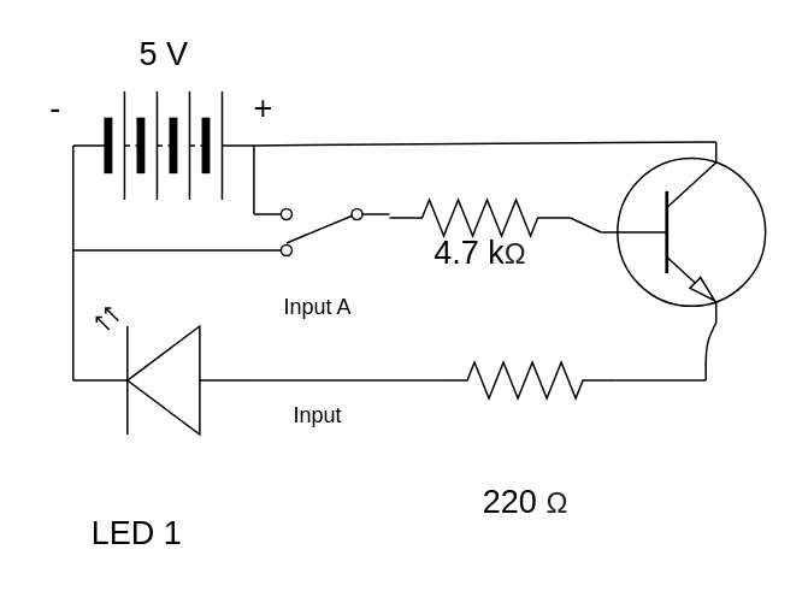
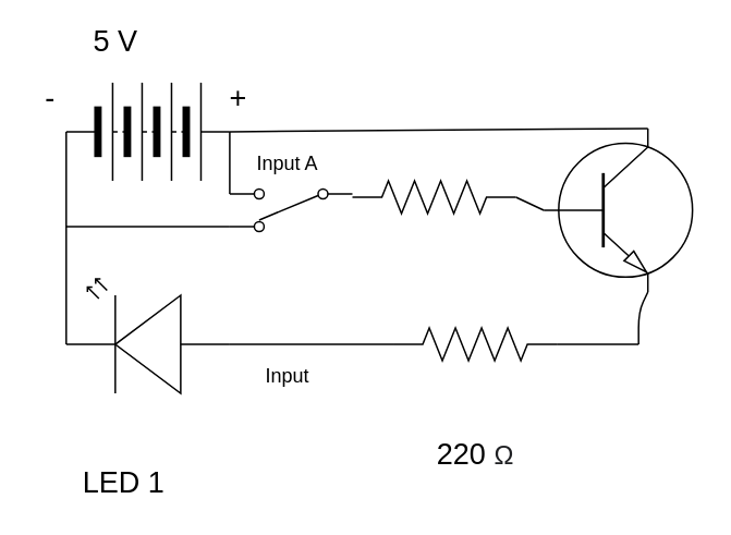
- <mxCell id="12" value="&lt;font style=&quot;font-size: 18px&quot;&gt;5 V&lt;br&gt;&lt;/font&gt;" style="text;html=1;resizable=0;autosize=1;align=center;verticalAlign=middle;points=[];fillColor=none;strokeColor=none;rounded=0;fontFamily=Helvetica;fontSize=11;fontColor=default;" parent="1" vertex="1"><mxGeometry x="70" y="20" width="40" height="20" as="geometry" /></mxCell>
+ <mxCell id="12" value="&lt;font style=&quot;font-size: 18px&quot;&gt;5 V&lt;br&gt;&lt;/font&gt;" style="text;html=1;resizable=0;autosize=1;align=center;verticalAlign=middle;points=[];fillColor=none;strokeColor=none;rounded=0;fontFamily=Helvetica;fontSize=11;fontColor=default;" parent="1" vertex="1"><mxGeometry x="50" y="15" width="40" height="20" as="geometry" /></mxCell>
- <mxCell id="22" value="&lt;font style=&quot;font-size: 18px&quot;&gt;4.7 k&lt;/font&gt;&lt;span style=&quot;color: rgb(32 , 33 , 36) ; font-family: &amp;#34;arial&amp;#34; , sans-serif ; font-size: 16px ; text-align: left ; background-color: rgb(255 , 255 , 255)&quot;&gt;Ω&lt;/span&gt;" style="text;html=1;resizable=0;autosize=1;align=center;verticalAlign=middle;points=[];fillColor=none;strokeColor=none;rounded=0;fontFamily=Helvetica;fontSize=11;fontColor=default;" parent="1" vertex="1"><mxGeometry x="230" y="130" width="70" height="20" as="geometry" /></mxCell>
- <mxCell id="23" value="Input A" style="text;html=1;resizable=0;autosize=1;align=center;verticalAlign=middle;points=[];fillColor=none;strokeColor=none;rounded=0;" vertex="1" parent="1"><mxGeometry x="150" y="160" width="50" height="20" as="geometry" /></mxCell>
+ <mxCell id="23" value="Input A" style="text;html=1;resizable=0;autosize=1;align=center;verticalAlign=middle;points=[];fillColor=none;strokeColor=none;rounded=0;" vertex="1" parent="1"><mxGeometry x="150" y="90" width="50" height="20" as="geometry" /></mxCell>
